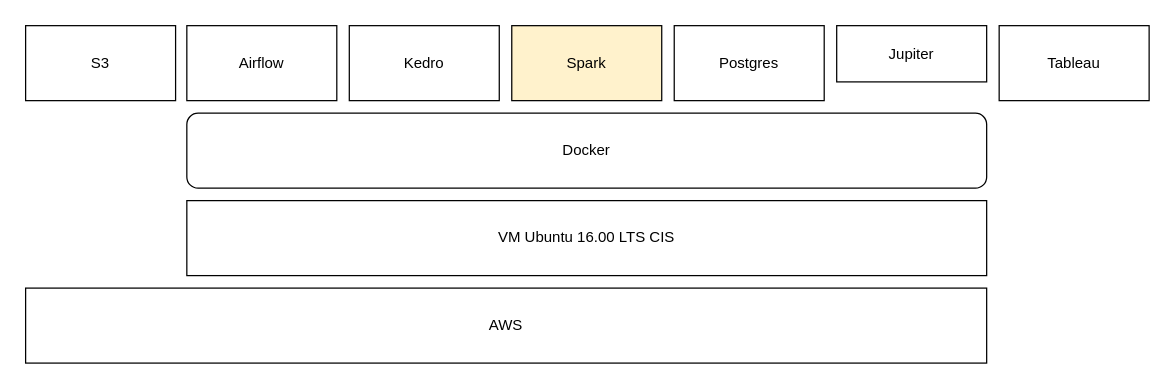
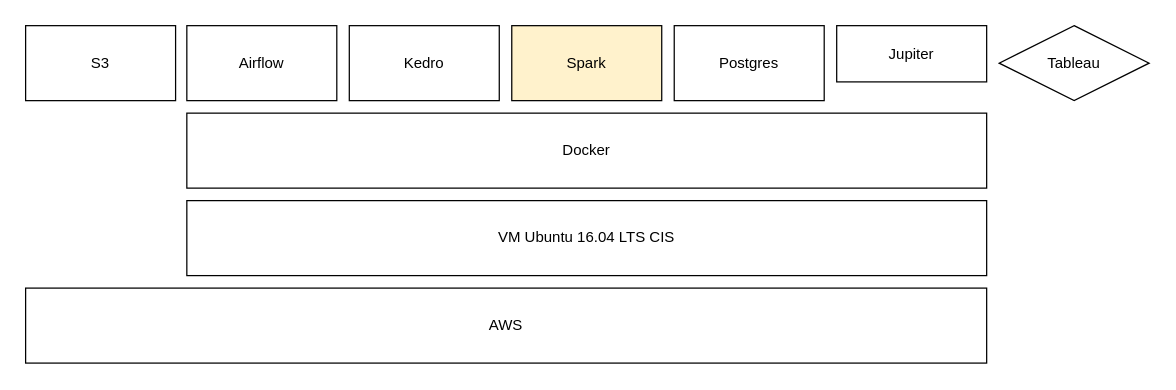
- <mxCell id="11" value="Tableau" style="rounded=0;whiteSpace=wrap;html=1;" vertex="1" parent="1"><mxGeometry x="799" y="20" width="120" height="60" as="geometry" /></mxCell>
+ <mxCell id="11" value="Tableau" style="rhombus;whiteSpace=wrap;html=1;" vertex="1" parent="1"><mxGeometry x="799" y="20" width="120" height="60" as="geometry" /></mxCell>
- <mxCell id="3" value="Docker&lt;br&gt;" style="whiteSpace=wrap;html=1;rounded=1;" vertex="1" parent="1"><mxGeometry x="149" y="90" width="640" height="60" as="geometry" /></mxCell>
+ <mxCell id="3" value="Docker&lt;br&gt;" style="rounded=0;whiteSpace=wrap;html=1;" vertex="1" parent="1"><mxGeometry x="149" y="90" width="640" height="60" as="geometry" /></mxCell>
- <mxCell id="2" value="VM Ubuntu 16.00 LTS CIS" style="rounded=0;whiteSpace=wrap;html=1;" vertex="1" parent="1"><mxGeometry x="149" y="160" width="640" height="60" as="geometry" /></mxCell>
+ <mxCell id="2" value="VM Ubuntu 16.04 LTS CIS" style="rounded=0;whiteSpace=wrap;html=1;" vertex="1" parent="1"><mxGeometry x="149" y="160" width="640" height="60" as="geometry" /></mxCell>
